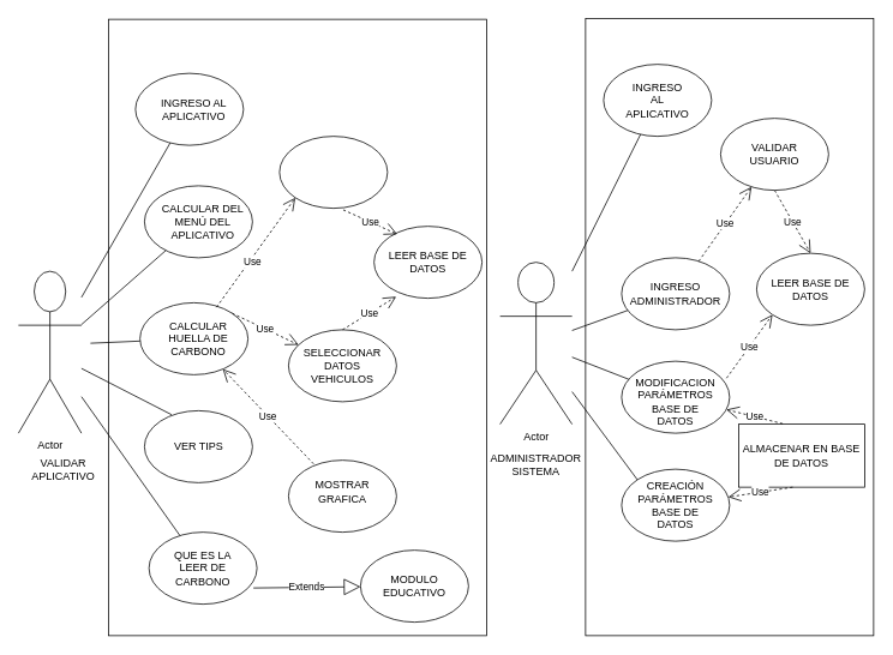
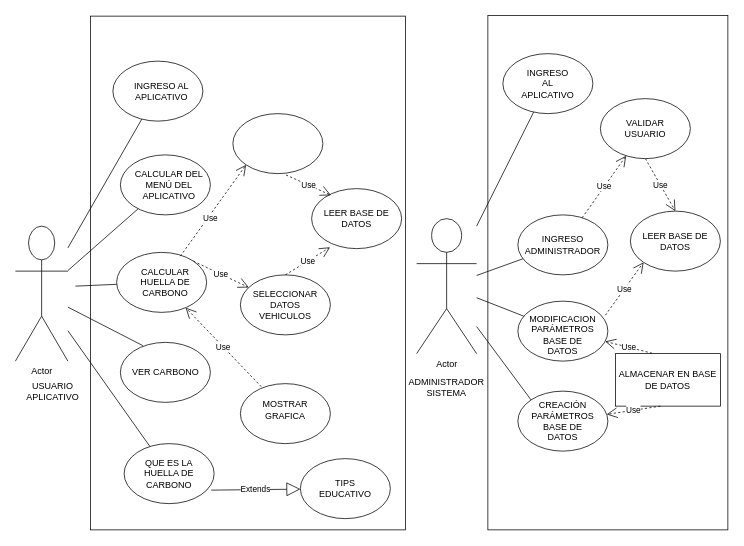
- <mxCell id="19" value="VER TIPS" style="text;html=1;strokeColor=none;fillColor=none;align=center;verticalAlign=middle;whiteSpace=wrap;rounded=0;" parent="1" vertex="1"><mxGeometry x="167.5" y="471" width="105" height="50" as="geometry" /></mxCell>
+ <mxCell id="19" value="VER CARBONO" style="text;html=1;strokeColor=none;fillColor=none;align=center;verticalAlign=middle;whiteSpace=wrap;rounded=0;" parent="1" vertex="1"><mxGeometry x="167.5" y="471" width="105" height="50" as="geometry" /></mxCell>
- <mxCell id="28" value="VALIDAR APLICATIVO" style="text;html=1;strokeColor=none;fillColor=none;align=center;verticalAlign=middle;whiteSpace=wrap;rounded=0;" parent="1" vertex="1"><mxGeometry x="20" y="506" width="100" height="30" as="geometry" /></mxCell>
+ <mxCell id="28" value="USUARIO APLICATIVO" style="text;html=1;strokeColor=none;fillColor=none;align=center;verticalAlign=middle;whiteSpace=wrap;rounded=0;" parent="1" vertex="1"><mxGeometry x="20" y="506" width="100" height="30" as="geometry" /></mxCell>
- <mxCell id="21" value="QUE ES LA LEER DE CARBONO" style="text;html=1;strokeColor=none;fillColor=none;align=center;verticalAlign=middle;whiteSpace=wrap;rounded=0;" parent="1" vertex="1"><mxGeometry x="180" y="621" width="90" height="20" as="geometry" /></mxCell>
+ <mxCell id="21" value="QUE ES LA HUELLA DE CARBONO" style="text;html=1;strokeColor=none;fillColor=none;align=center;verticalAlign=middle;whiteSpace=wrap;rounded=0;" parent="1" vertex="1"><mxGeometry x="180" y="621" width="90" height="20" as="geometry" /></mxCell>
- <mxCell id="58" value="MODULO EDUCATIVO" style="text;html=1;strokeColor=none;fillColor=none;align=center;verticalAlign=middle;whiteSpace=wrap;rounded=0;" vertex="1" parent="1"><mxGeometry x="440" y="641" width="40" height="20" as="geometry" /></mxCell>
+ <mxCell id="58" value="TIPS EDUCATIVO" style="text;html=1;strokeColor=none;fillColor=none;align=center;verticalAlign=middle;whiteSpace=wrap;rounded=0;" vertex="1" parent="1"><mxGeometry x="440" y="641" width="40" height="20" as="geometry" /></mxCell>
